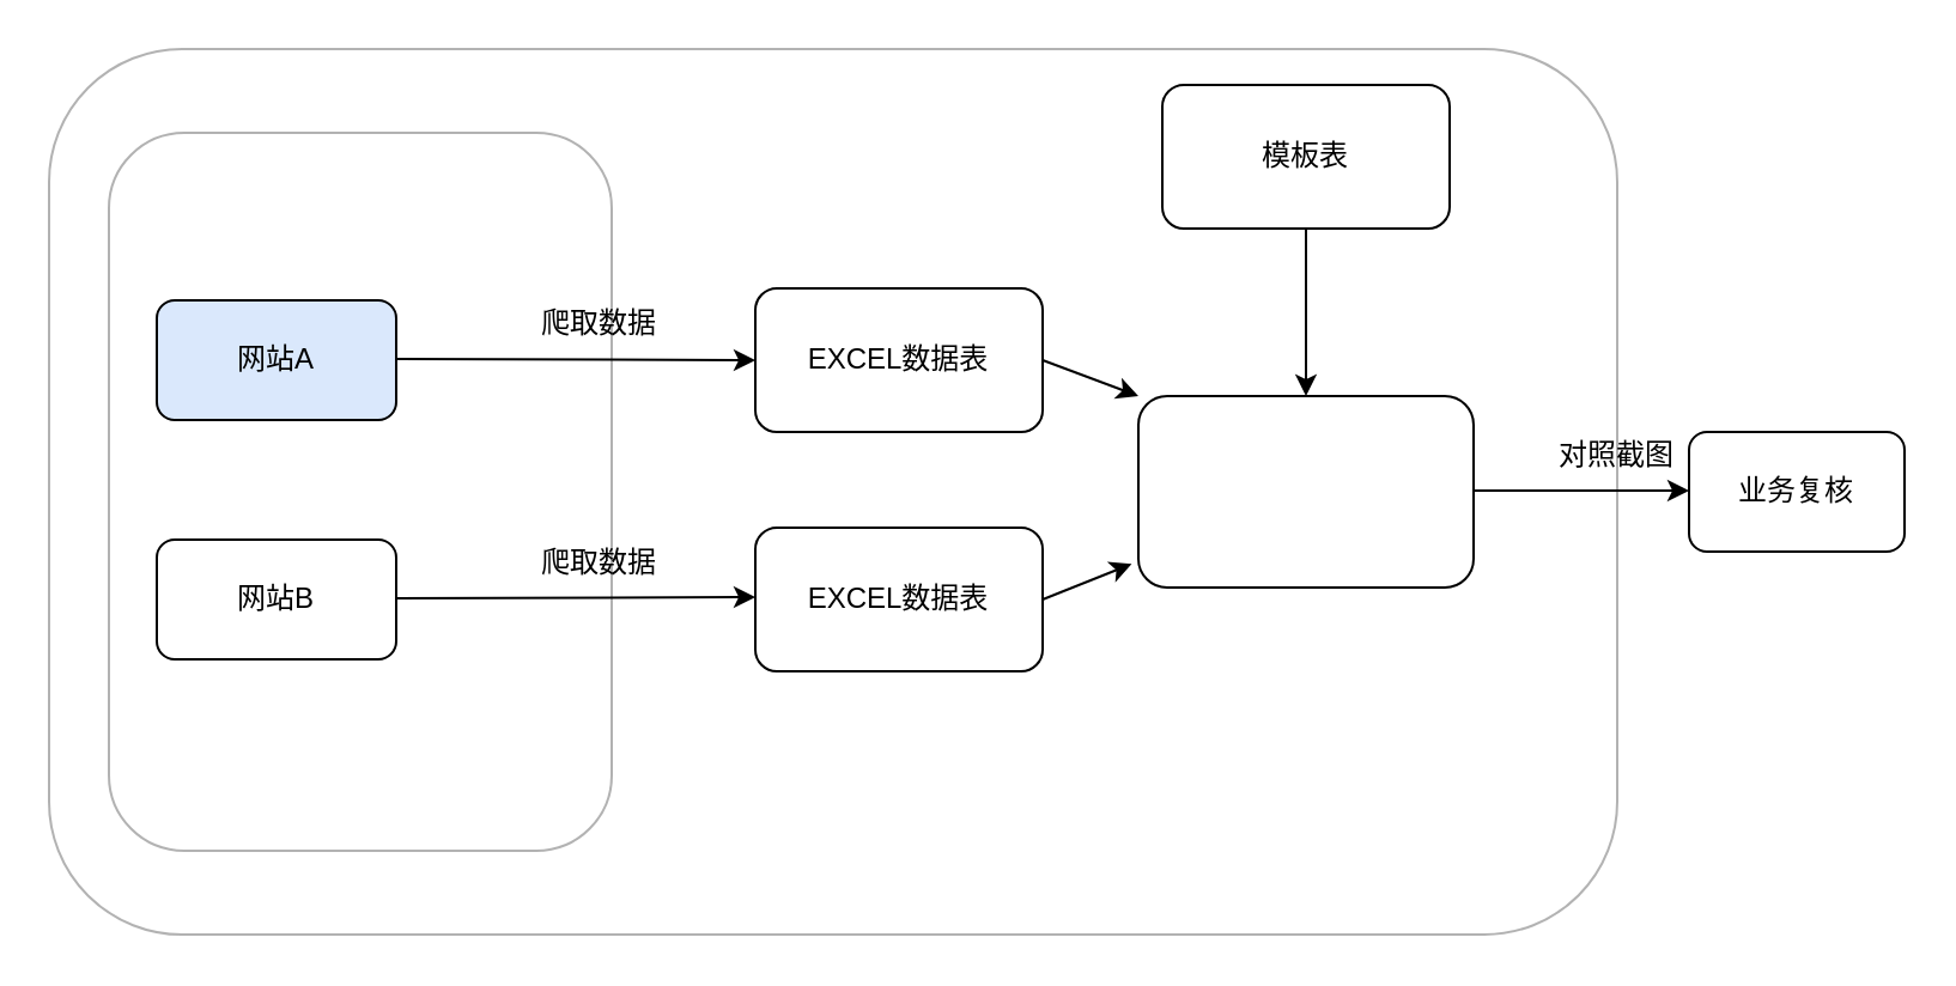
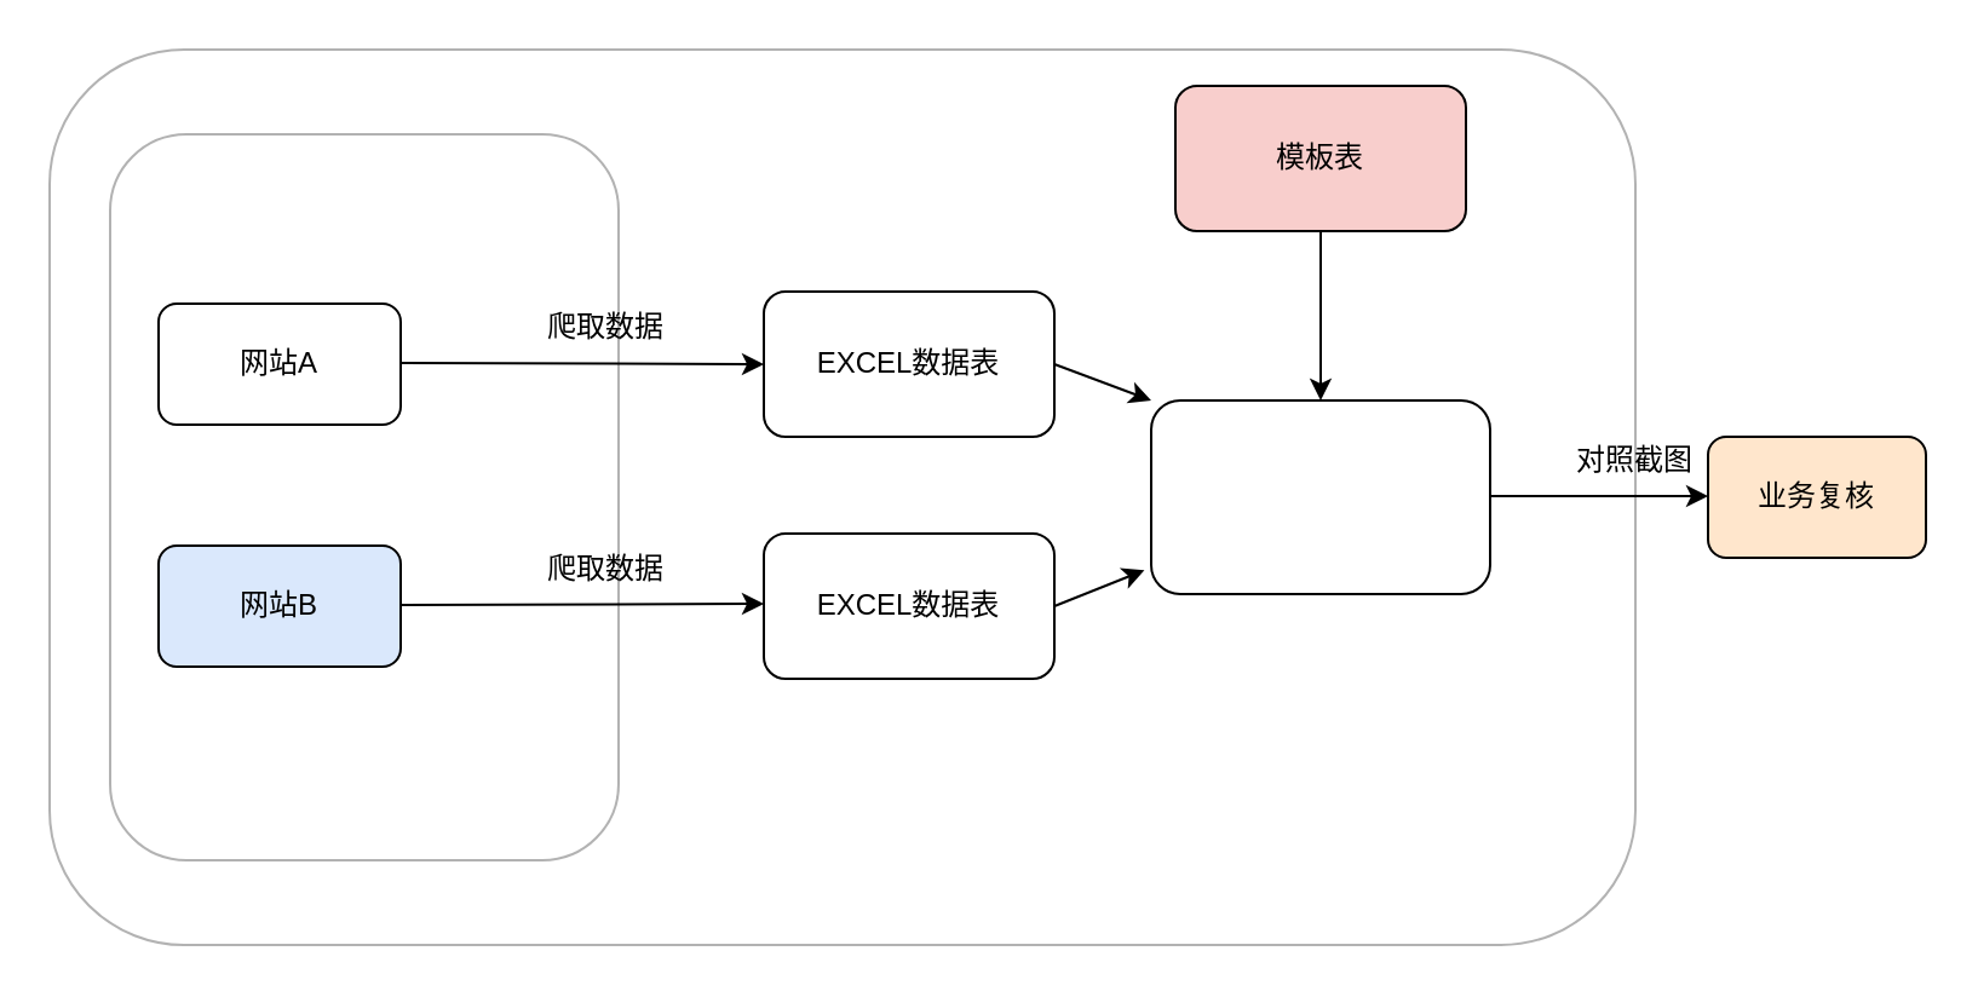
- <mxCell id="12" value="模板表" style="rounded=1;whiteSpace=wrap;html=1;" vertex="1" parent="1"><mxGeometry x="485" y="35" width="120" height="60" as="geometry" /></mxCell>
+ <mxCell id="12" value="模板表" style="rounded=1;whiteSpace=wrap;html=1;fillColor=#f8cecc;" vertex="1" parent="1"><mxGeometry x="485" y="35" width="120" height="60" as="geometry" /></mxCell>
- <mxCell id="4" value="网站A" style="rounded=1;whiteSpace=wrap;html=1;fillColor=#dae8fc;" vertex="1" parent="1"><mxGeometry x="65" y="125" width="100" height="50" as="geometry" /></mxCell>
+ <mxCell id="4" value="网站A" style="rounded=1;whiteSpace=wrap;html=1;" vertex="1" parent="1"><mxGeometry x="65" y="125" width="100" height="50" as="geometry" /></mxCell>
- <mxCell id="18" value="业务复核" style="rounded=1;whiteSpace=wrap;html=1;" vertex="1" parent="1"><mxGeometry x="705" y="180" width="90" height="50" as="geometry" /></mxCell>
+ <mxCell id="18" value="业务复核" style="rounded=1;whiteSpace=wrap;html=1;fillColor=#ffe6cc;" vertex="1" parent="1"><mxGeometry x="705" y="180" width="90" height="50" as="geometry" /></mxCell>
- <mxCell id="5" value="网站B" style="rounded=1;whiteSpace=wrap;html=1;" vertex="1" parent="1"><mxGeometry x="65" y="225" width="100" height="50" as="geometry" /></mxCell>
+ <mxCell id="5" value="网站B" style="rounded=1;whiteSpace=wrap;html=1;fillColor=#dae8fc;" vertex="1" parent="1"><mxGeometry x="65" y="225" width="100" height="50" as="geometry" /></mxCell>
